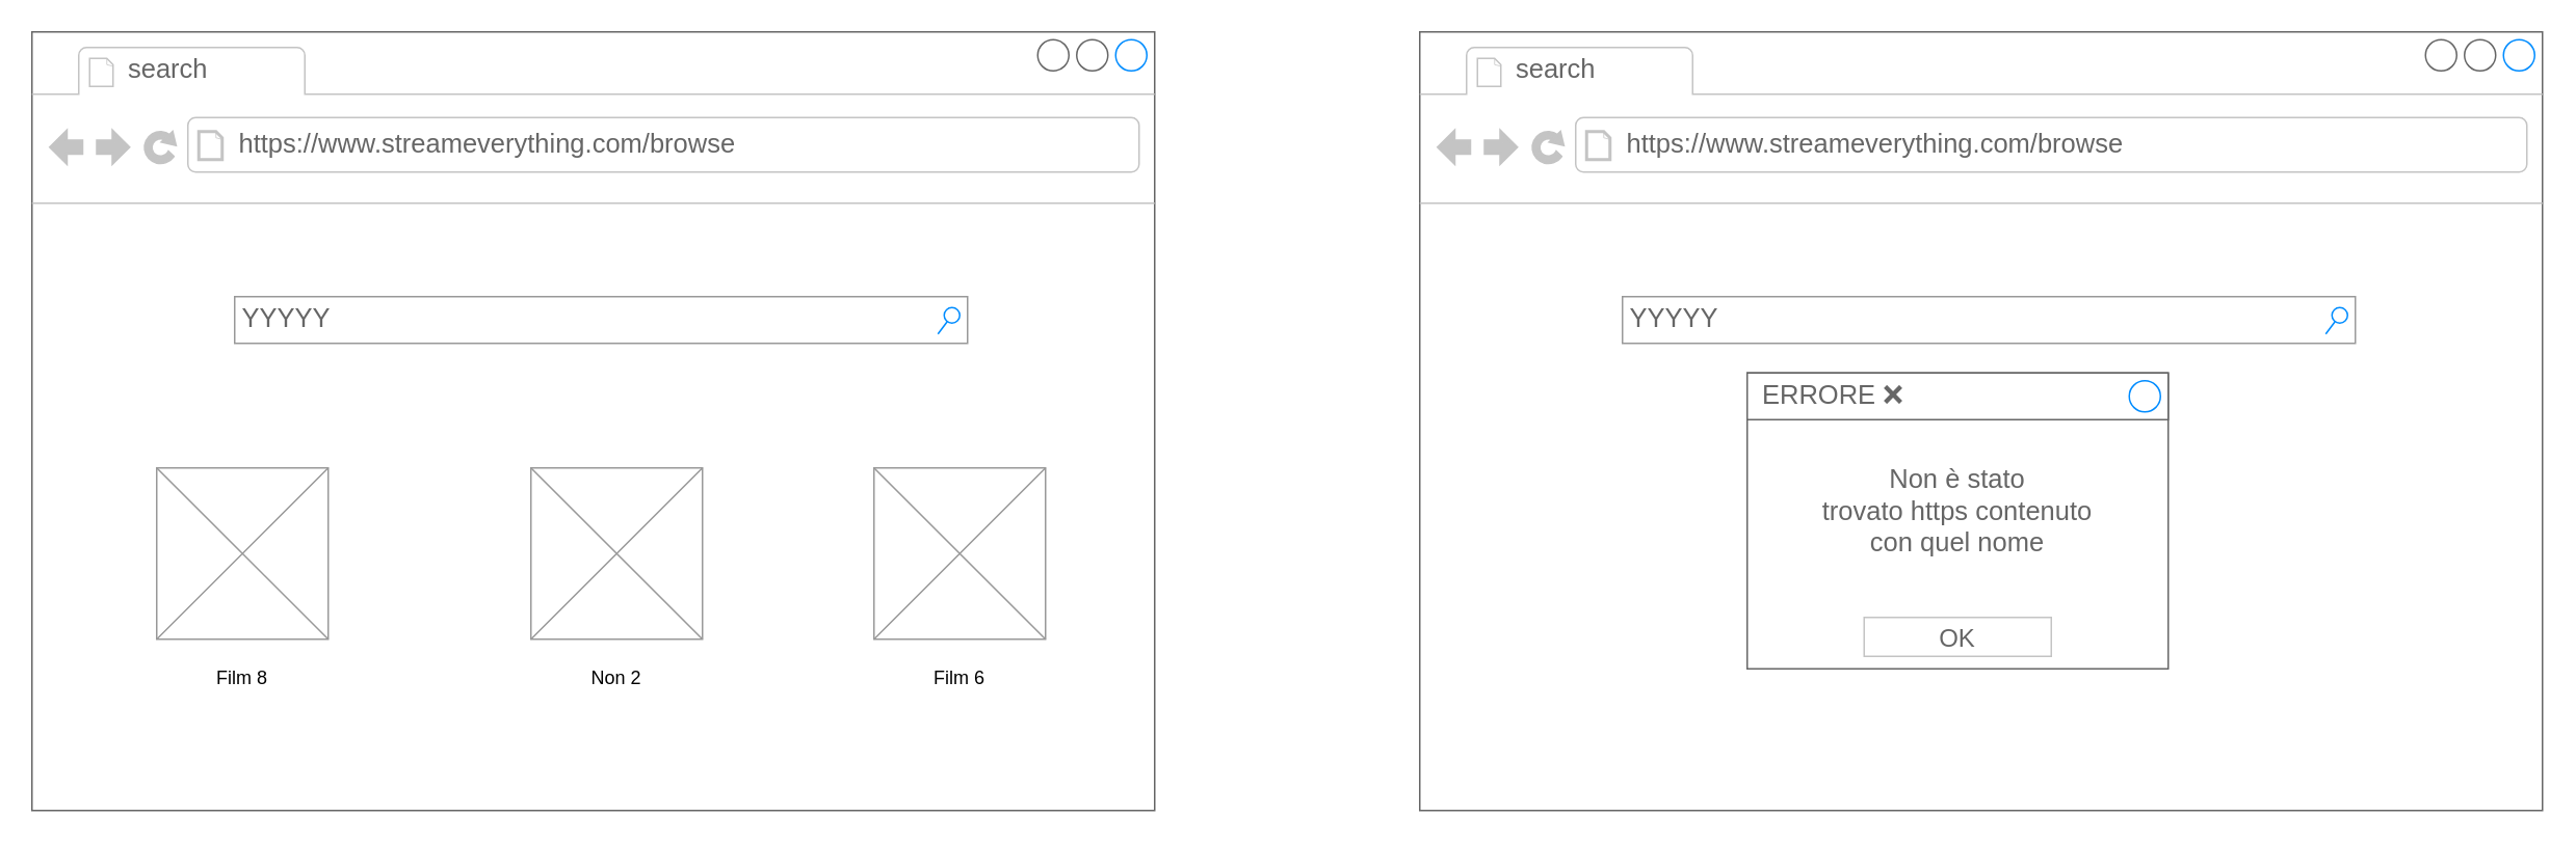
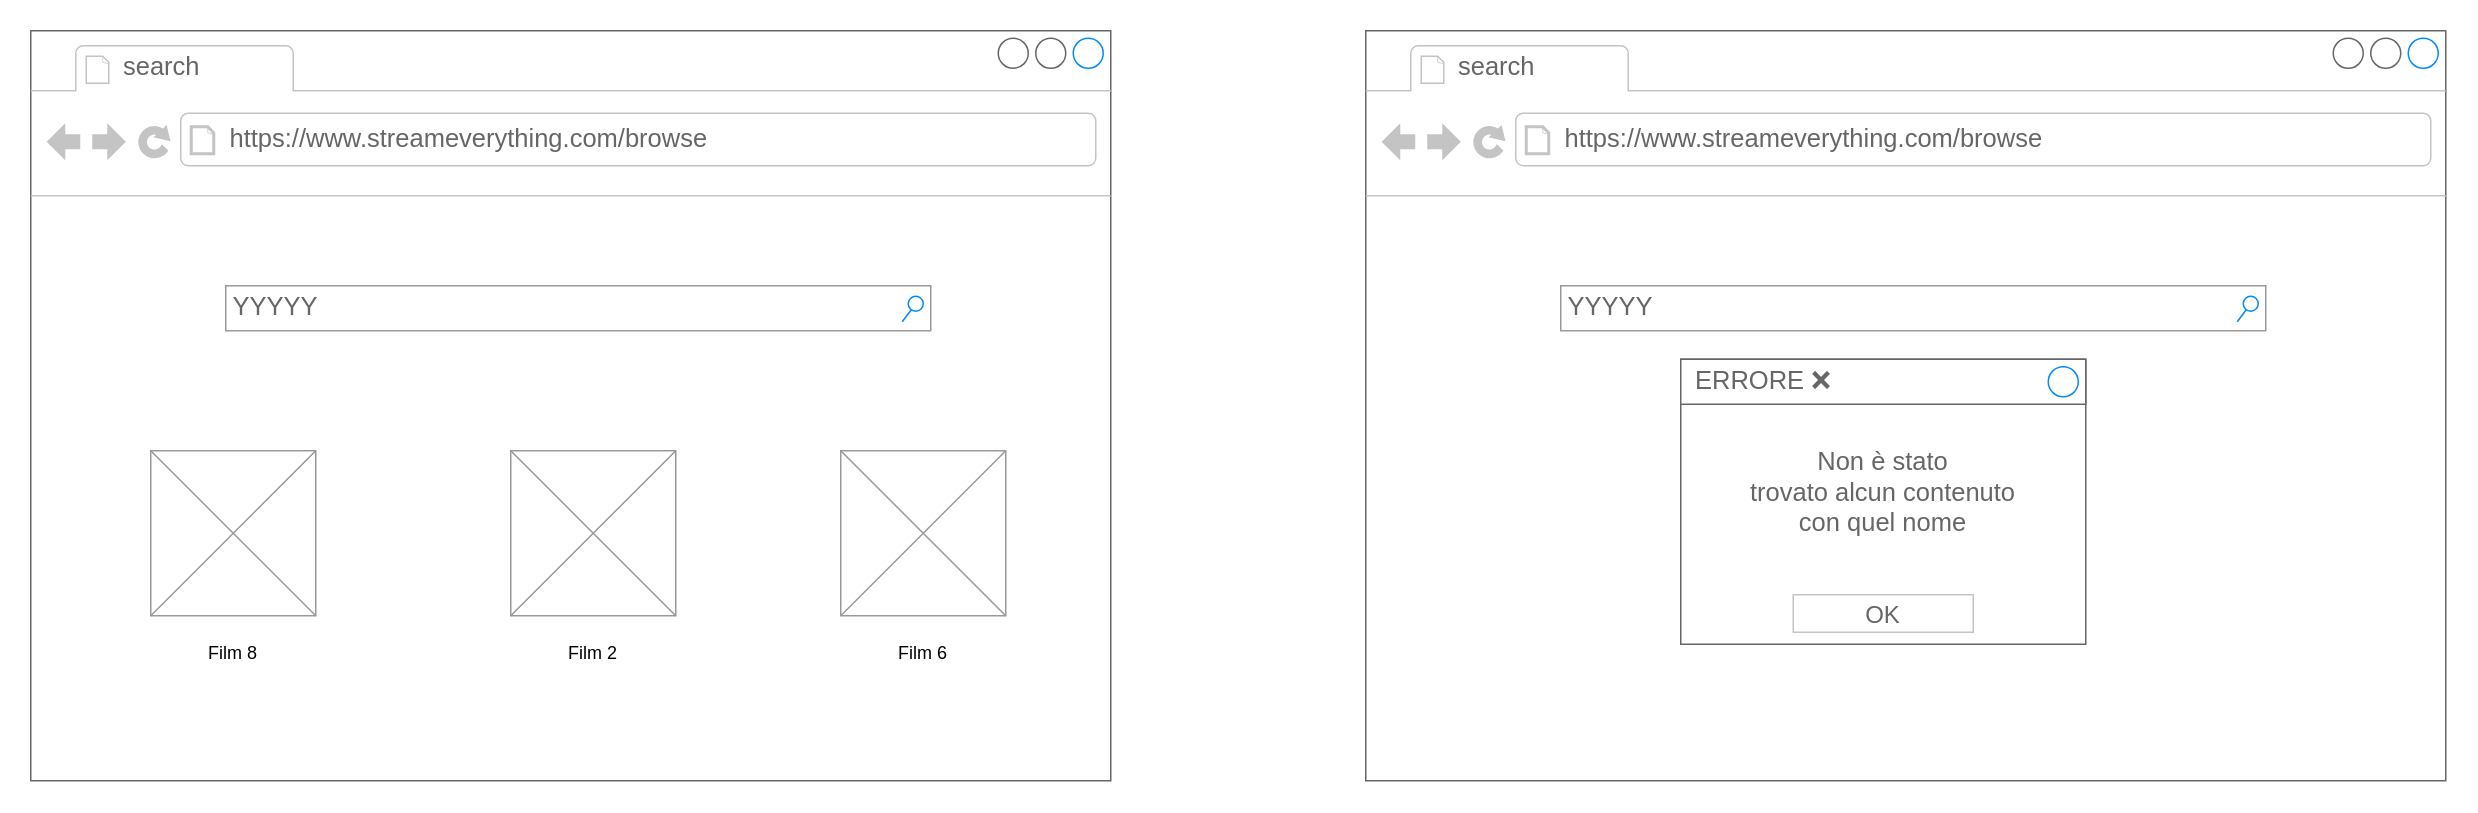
- <mxCell id="16" value="&lt;br&gt;Non è stato&lt;br&gt;trovato https contenuto&lt;br&gt;con quel nome" style="strokeWidth=1;shadow=0;dashed=0;align=center;html=1;shape=mxgraph.mockup.containers.rrect;rSize=0;strokeColor=#666666;fontColor=#666666;fontSize=17;verticalAlign=top;whiteSpace=wrap;fillColor=#ffffff;spacingTop=32;" parent="12" vertex="1"><mxGeometry x="210" y="219" width="270" height="190" as="geometry" /></mxCell>
+ <mxCell id="16" value="&lt;br&gt;Non è stato&lt;br&gt;trovato alcun contenuto&lt;br&gt;con quel nome" style="strokeWidth=1;shadow=0;dashed=0;align=center;html=1;shape=mxgraph.mockup.containers.rrect;rSize=0;strokeColor=#666666;fontColor=#666666;fontSize=17;verticalAlign=top;whiteSpace=wrap;fillColor=#ffffff;spacingTop=32;" parent="12" vertex="1"><mxGeometry x="210" y="219" width="270" height="190" as="geometry" /></mxCell>
- <mxCell id="10" value="Non 2" style="text;html=1;strokeColor=none;fillColor=none;align=center;verticalAlign=middle;whiteSpace=wrap;rounded=0;" parent="2" vertex="1"><mxGeometry x="345" y="400" width="60" height="30" as="geometry" /></mxCell>
+ <mxCell id="10" value="Film 2" style="text;html=1;strokeColor=none;fillColor=none;align=center;verticalAlign=middle;whiteSpace=wrap;rounded=0;" parent="2" vertex="1"><mxGeometry x="345" y="400" width="60" height="30" as="geometry" /></mxCell>
